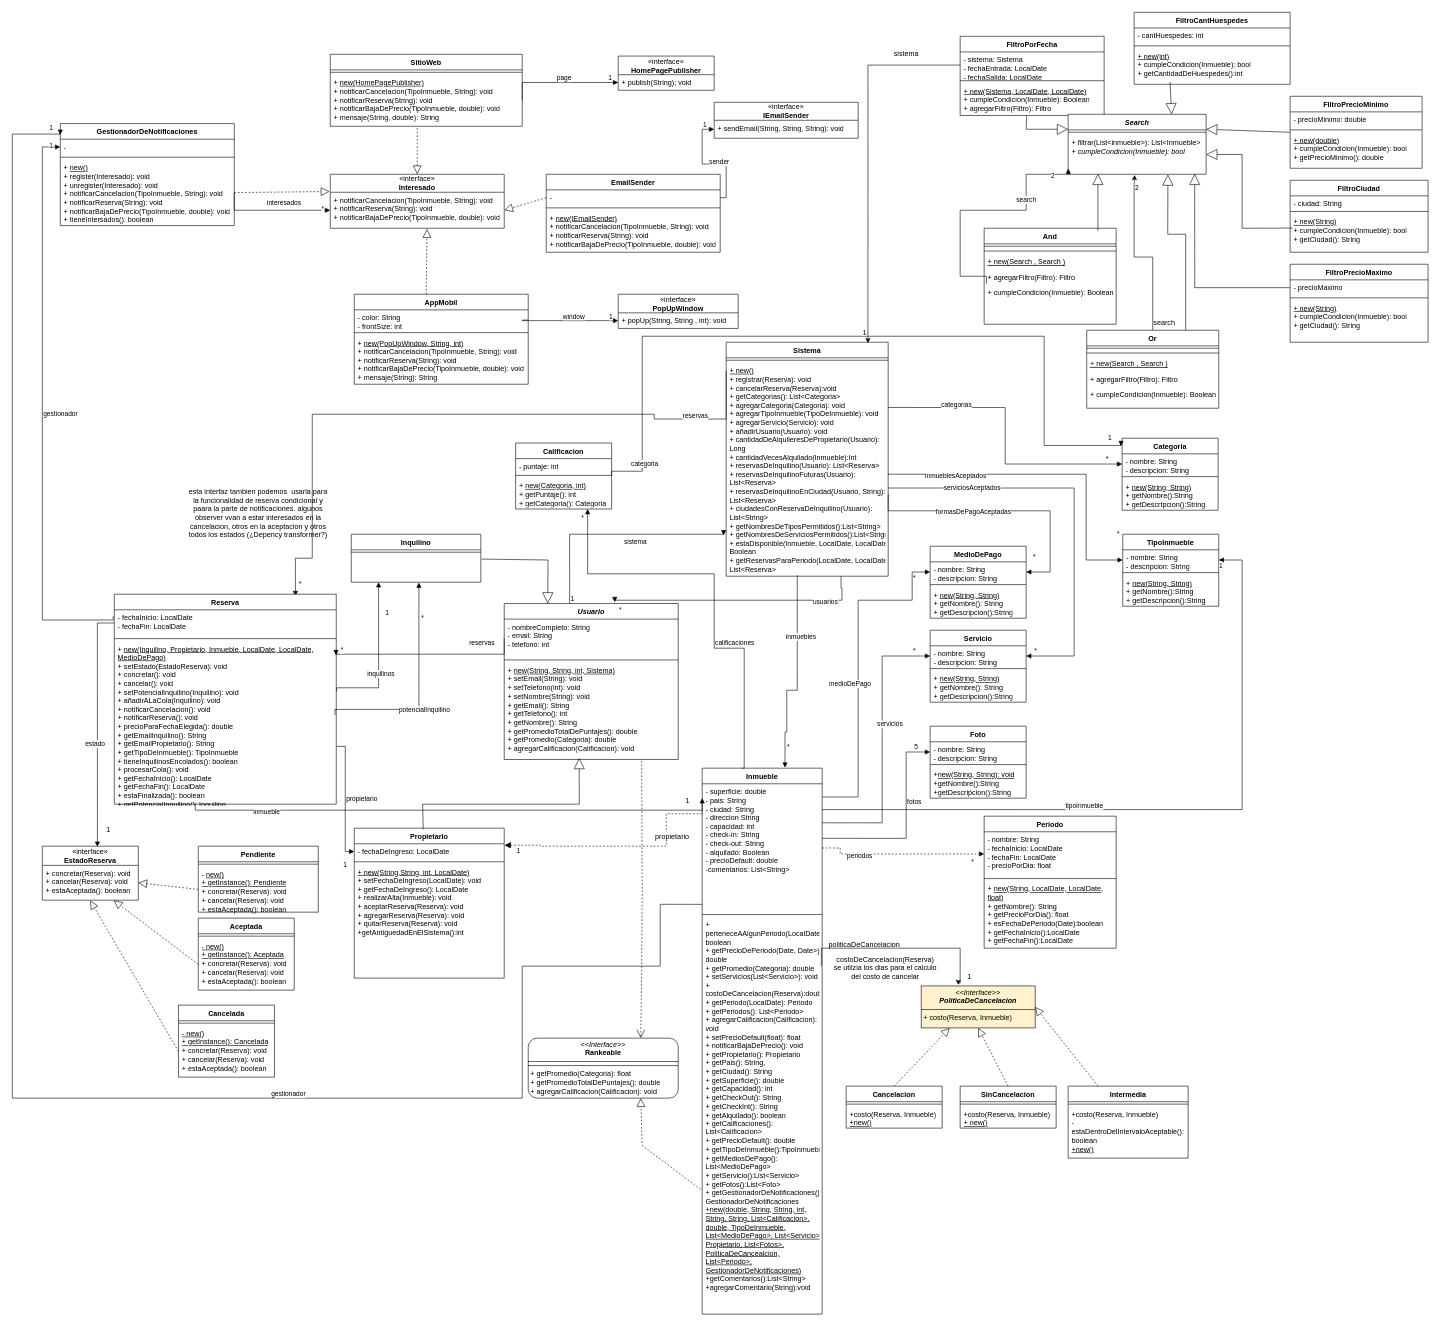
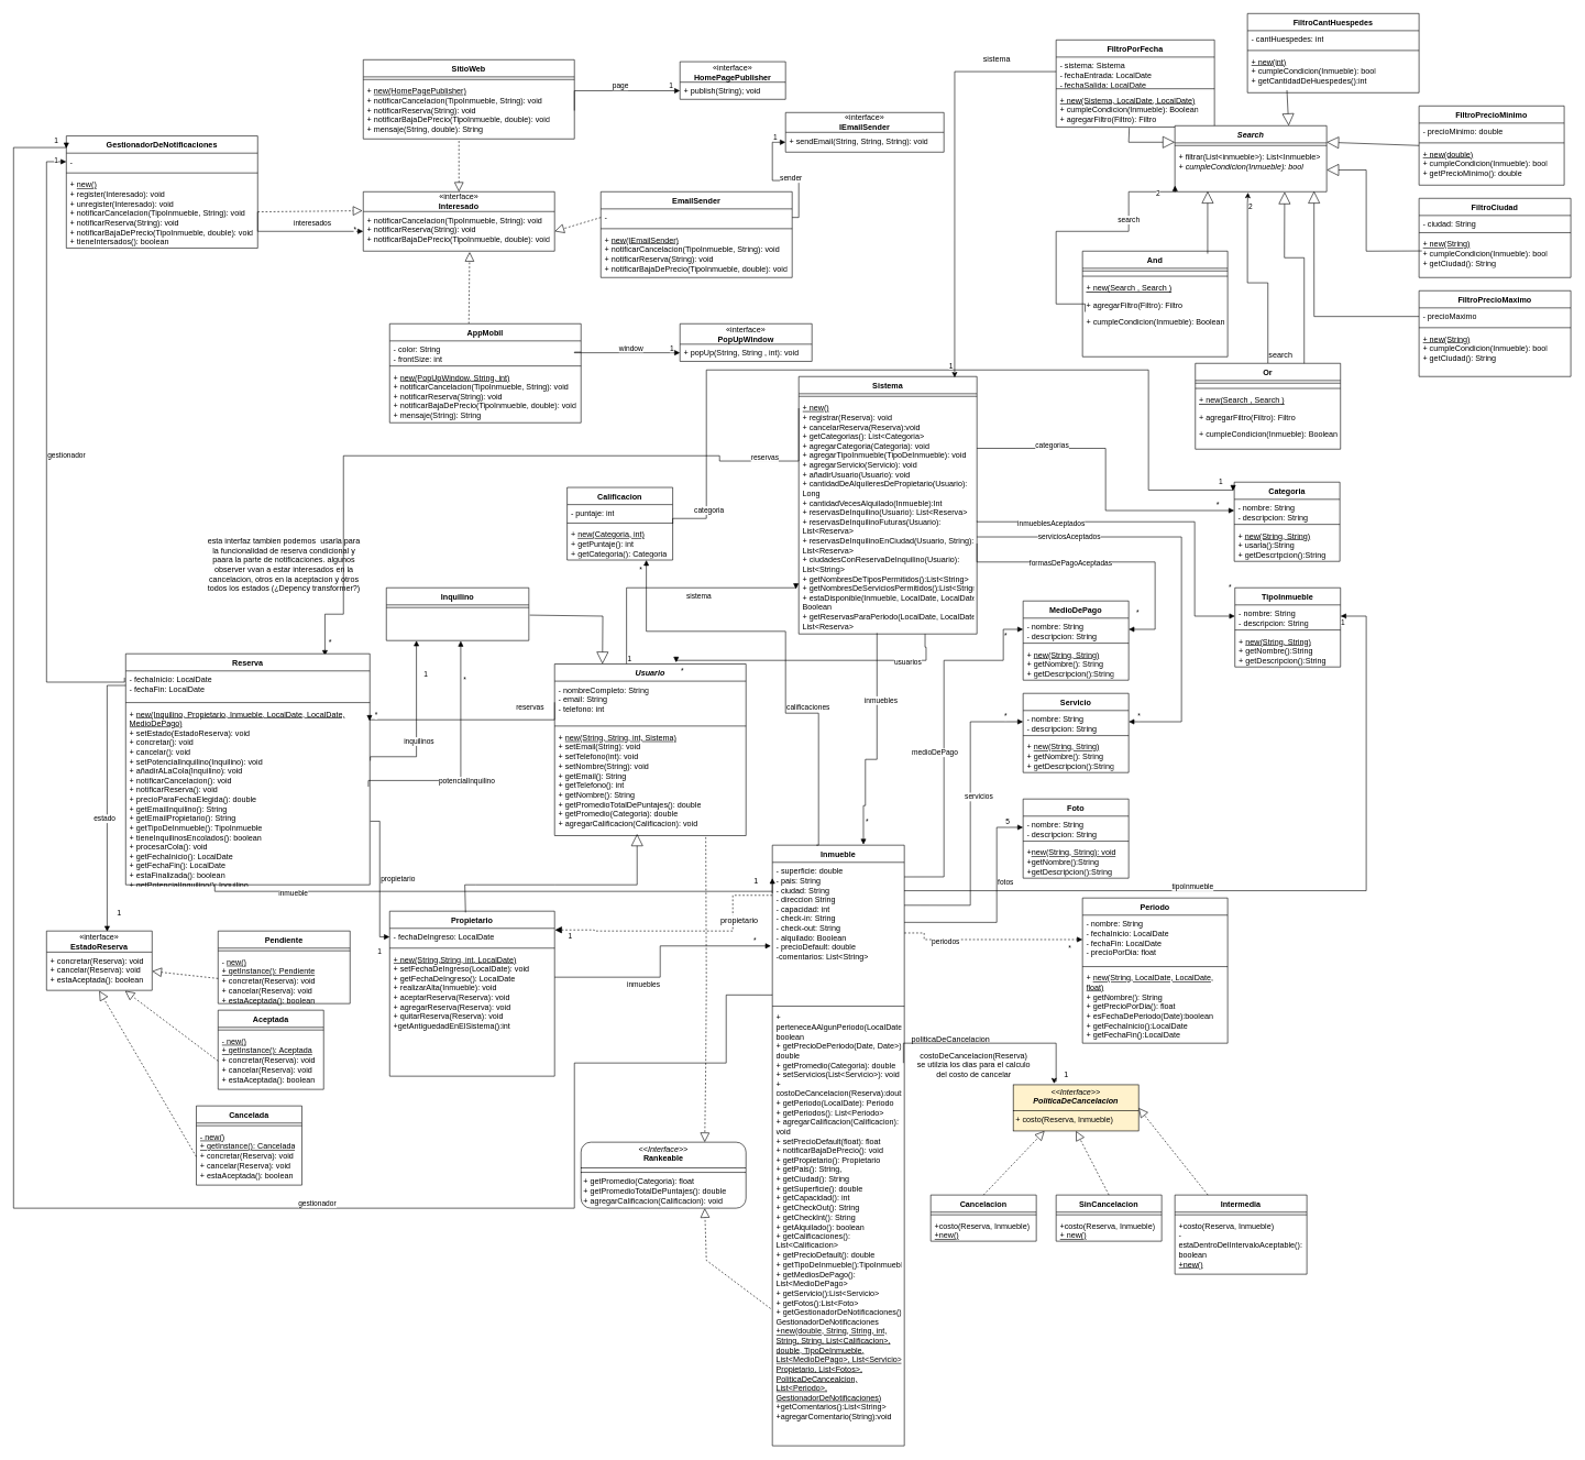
- <mxCell id="125" value="+ &lt;u&gt;new(String, String)&lt;/u&gt;&lt;div&gt;+ getNombre():String&lt;/div&gt;&lt;div&gt;+ getDescrtpcion():String&lt;/div&gt;" style="text;strokeColor=none;fillColor=none;align=left;verticalAlign=top;spacingLeft=4;spacingRight=4;overflow=hidden;rotatable=0;points=[[0,0.5],[1,0.5]];portConstraint=eastwest;whiteSpace=wrap;html=1;" parent="122" vertex="1"><mxGeometry y="68" width="160" height="52" as="geometry" /></mxCell>
+ <mxCell id="125" value="+ &lt;u&gt;new(String, String)&lt;/u&gt;&lt;div&gt;+ usarla():String&lt;/div&gt;&lt;div&gt;+ getDescrtpcion():String&lt;/div&gt;" style="text;strokeColor=none;fillColor=none;align=left;verticalAlign=top;spacingLeft=4;spacingRight=4;overflow=hidden;rotatable=0;points=[[0,0.5],[1,0.5]];portConstraint=eastwest;whiteSpace=wrap;html=1;" parent="122" vertex="1"><mxGeometry y="68" width="160" height="52" as="geometry" /></mxCell>
+ <mxCell id="47" value="inmuebles" style="endArrow=block;endFill=1;html=1;edgeStyle=orthogonalEdgeStyle;align=left;verticalAlign=top;rounded=0;entryX=-0.011;entryY=0.592;entryDx=0;entryDy=0;entryPerimeter=0;" parent="1" source="8" target="19" edge="1"><mxGeometry x="-0.424" y="1" relative="1" as="geometry"><mxPoint x="819" y="1480" as="sourcePoint" /><mxPoint x="1570" y="1200" as="targetPoint" /><Array as="points"><mxPoint x="1000" y="1480" /><mxPoint x="1000" y="1433" /></Array><mxPoint as="offset" /></mxGeometry></mxCell>
+ <mxCell id="48" value="*" style="edgeLabel;resizable=0;html=1;align=left;verticalAlign=bottom;" parent="47" connectable="0" vertex="1"><mxGeometry x="-1" relative="1" as="geometry"><mxPoint x="300" y="-48" as="offset" /></mxGeometry></mxCell>
- <mxCell id="88" value="" style="endArrow=open;dashed=1;endFill=0;endSize=12;html=1;rounded=0;exitX=0.79;exitY=1.014;exitDx=0;exitDy=0;entryX=0.75;entryY=0;entryDx=0;entryDy=0;exitPerimeter=0;" parent="1" source="12" target="59" edge="1"><mxGeometry width="160" relative="1" as="geometry"><mxPoint x="949" y="1540" as="sourcePoint" /><mxPoint x="840" y="1610" as="targetPoint" /><Array as="points"><mxPoint x="1070" y="1490" /><mxPoint x="1069" y="1620" /></Array></mxGeometry></mxCell>
+ <mxCell id="88" value="" style="endArrow=block;dashed=1;endFill=0;endSize=12;html=1;rounded=0;exitX=0.79;exitY=1.014;exitDx=0;exitDy=0;entryX=0.75;entryY=0;entryDx=0;entryDy=0;exitPerimeter=0;" parent="1" source="12" target="59" edge="1"><mxGeometry width="160" relative="1" as="geometry"><mxPoint x="949" y="1540" as="sourcePoint" /><mxPoint x="840" y="1610" as="targetPoint" /><Array as="points"><mxPoint x="1070" y="1490" /><mxPoint x="1069" y="1620" /></Array></mxGeometry></mxCell>
